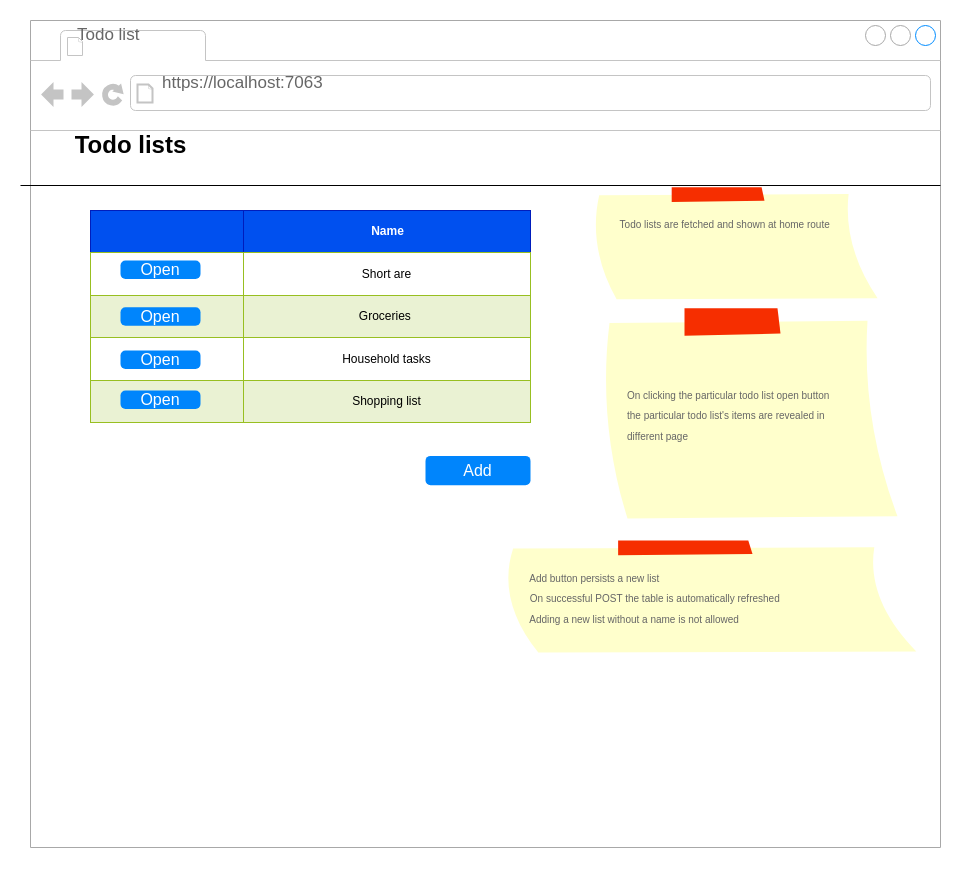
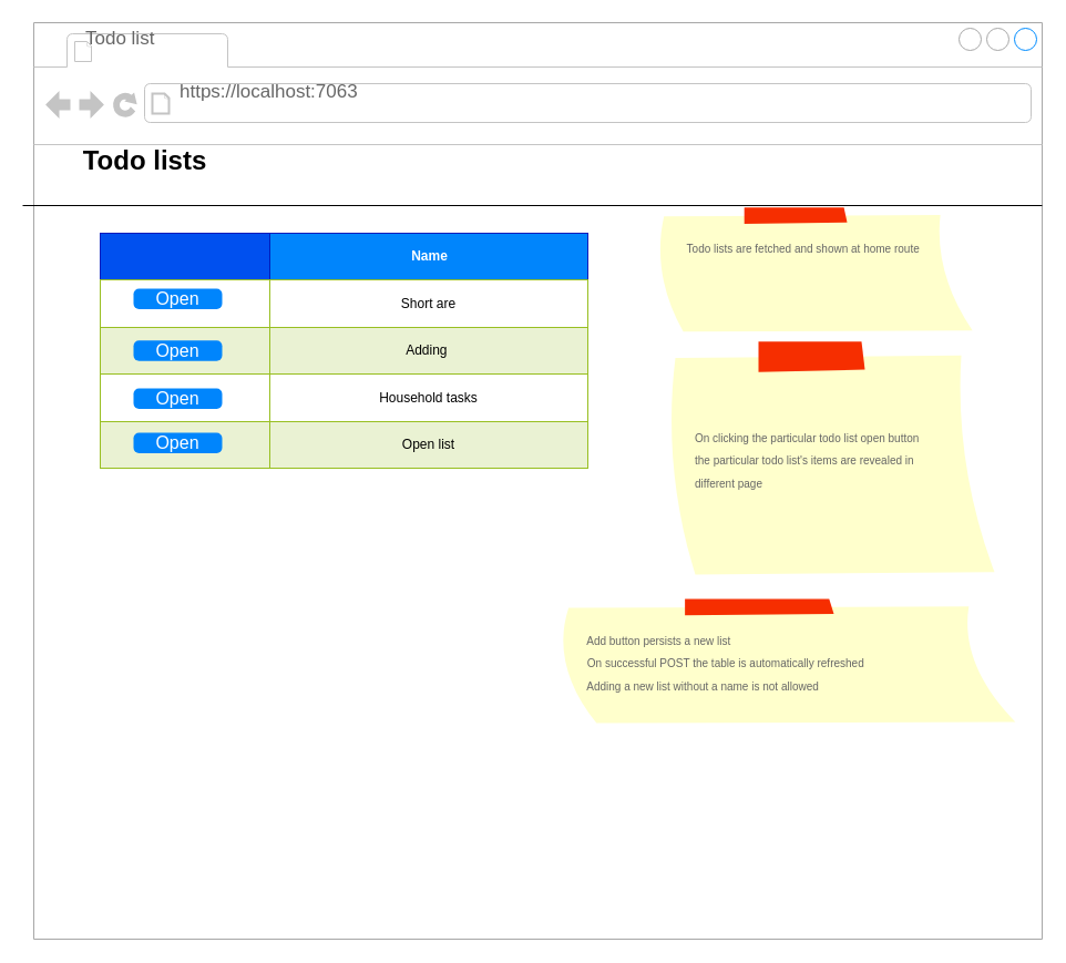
- <mxCell id="8" value="Name" style="connectable=1;recursiveResize=0;strokeColor=#001DBC;fillColor=#0050ef;align=center;fontStyle=1;html=1;movable=1;resizable=1;rotatable=1;deletable=1;editable=1;fontColor=#ffffff;" parent="6" vertex="1"><mxGeometry x="153" width="287" height="42" as="geometry"><mxRectangle width="287" height="42" as="alternateBounds" /></mxGeometry></mxCell>
+ <mxCell id="8" value="Name" style="connectable=1;recursiveResize=0;strokeColor=#001DBC;fillColor=#0085fc;align=center;fontStyle=1;html=1;movable=1;resizable=1;rotatable=1;deletable=1;editable=1;fontColor=#ffffff;" parent="6" vertex="1"><mxGeometry x="153" width="287" height="42" as="geometry"><mxRectangle width="287" height="42" as="alternateBounds" /></mxGeometry></mxCell>
- <mxCell id="14" value="&lt;span style=&quot;color: rgb(0, 0, 0);&quot;&gt;Groceries&amp;nbsp;&lt;/span&gt;" style="connectable=1;recursiveResize=0;strokeColor=inherit;fillColor=inherit;whiteSpace=wrap;html=1;movable=1;resizable=1;rotatable=1;deletable=1;editable=1;" parent="12" vertex="1"><mxGeometry x="153" width="287" height="42" as="geometry"><mxRectangle width="287" height="42" as="alternateBounds" /></mxGeometry></mxCell>
+ <mxCell id="14" value="&lt;span style=&quot;color: rgb(0, 0, 0);&quot;&gt;Adding&amp;nbsp;&lt;/span&gt;" style="connectable=1;recursiveResize=0;strokeColor=inherit;fillColor=inherit;whiteSpace=wrap;html=1;movable=1;resizable=1;rotatable=1;deletable=1;editable=1;" parent="12" vertex="1"><mxGeometry x="153" width="287" height="42" as="geometry"><mxRectangle width="287" height="42" as="alternateBounds" /></mxGeometry></mxCell>
- <mxCell id="20" value="&lt;span style=&quot;color: rgb(0, 0, 0);&quot;&gt;Shopping list&lt;/span&gt;" style="connectable=1;recursiveResize=0;strokeColor=inherit;fillColor=inherit;whiteSpace=wrap;html=1;movable=1;resizable=1;rotatable=1;deletable=1;editable=1;" parent="18" vertex="1"><mxGeometry x="153" width="287" height="42" as="geometry"><mxRectangle width="287" height="42" as="alternateBounds" /></mxGeometry></mxCell>
+ <mxCell id="20" value="&lt;span style=&quot;color: rgb(0, 0, 0);&quot;&gt;Open list&lt;/span&gt;" style="connectable=1;recursiveResize=0;strokeColor=inherit;fillColor=inherit;whiteSpace=wrap;html=1;movable=1;resizable=1;rotatable=1;deletable=1;editable=1;" parent="18" vertex="1"><mxGeometry x="153" width="287" height="42" as="geometry"><mxRectangle width="287" height="42" as="alternateBounds" /></mxGeometry></mxCell>
- <mxCell id="24" value="Add" style="html=1;shadow=0;dashed=0;shape=mxgraph.bootstrap.rrect;rSize=5;strokeColor=none;strokeWidth=1;fillColor=#0085FC;fontColor=#FFFFFF;whiteSpace=wrap;align=center;verticalAlign=middle;spacingLeft=0;fontStyle=0;fontSize=16;spacing=5;" parent="2" vertex="1"><mxGeometry x="395" y="435.38" width="105" height="29.25" as="geometry" /></mxCell>
